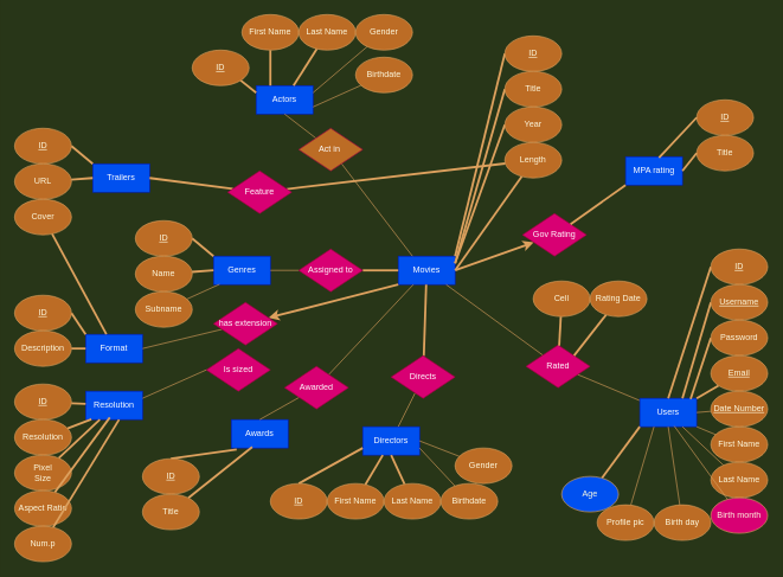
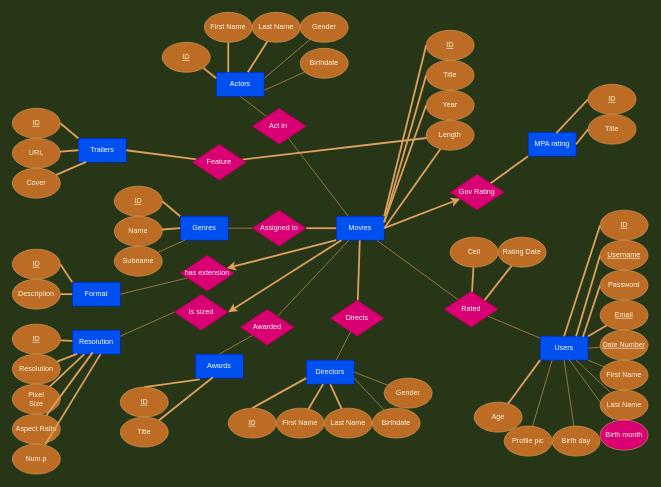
- <mxCell id="55" value="Act in&amp;nbsp;" style="rhombus;whiteSpace=wrap;html=1;fillColor=#bc6c25;strokeColor=#A50040;fontColor=#ffffff;" parent="1" vertex="1"><mxGeometry x="420" y="180" width="90" height="60" as="geometry" /></mxCell>
+ <mxCell id="55" value="Act in&amp;nbsp;" style="rhombus;whiteSpace=wrap;html=1;fillColor=#d80073;strokeColor=#A50040;fontColor=#ffffff;" parent="1" vertex="1"><mxGeometry x="420" y="180" width="90" height="60" as="geometry" /></mxCell>
- <mxCell id="111" value="Gov Rating" style="rhombus;whiteSpace=wrap;html=1;fillColor=#d80073;strokeColor=#A50040;fontColor=#ffffff;" vertex="1" parent="1"><mxGeometry x="735" y="300" width="90" height="60" as="geometry" /></mxCell>
+ <mxCell id="111" value="Gov Rating" style="rhombus;whiteSpace=wrap;html=1;fillColor=#d80073;strokeColor=#A50040;fontColor=#ffffff;" vertex="1" parent="1"><mxGeometry x="750" y="290" width="90" height="60" as="geometry" /></mxCell>
- <mxCell id="104" style="edgeStyle=none;rounded=1;sketch=0;orthogonalLoop=1;jettySize=auto;html=1;fontColor=#FEFAE0;startArrow=none;startFill=0;endArrow=none;endFill=0;strokeColor=#DDA15E;strokeWidth=3;fillColor=#BC6C25;" parent="1" source="105" target="3" edge="1"><mxGeometry relative="1" as="geometry"><mxPoint x="-50" y="370" as="targetPoint" /></mxGeometry></mxCell>
+ <mxCell id="104" style="edgeStyle=none;rounded=1;sketch=0;orthogonalLoop=1;jettySize=auto;html=1;entryX=0.163;entryY=0.988;entryDx=0;entryDy=0;fontColor=#FEFAE0;startArrow=none;startFill=0;endArrow=none;endFill=0;strokeColor=#DDA15E;strokeWidth=3;fillColor=#BC6C25;entryPerimeter=0;" parent="1" source="105" target="2" edge="1"><mxGeometry relative="1" as="geometry"><mxPoint x="-50" y="370" as="targetPoint" /></mxGeometry></mxCell>
+ <mxCell id="125" style="edgeStyle=none;rounded=1;sketch=0;orthogonalLoop=1;jettySize=auto;html=1;fontColor=#FEFAE0;endArrow=none;endFill=0;strokeColor=#DDA15E;strokeWidth=3;fillColor=#BC6C25;startArrow=classic;startFill=1;exitX=1;exitY=0.5;exitDx=0;exitDy=0;" edge="1" parent="1" source="124" target="8"><mxGeometry relative="1" as="geometry"><mxPoint x="387.521" y="456.681" as="sourcePoint" /><mxPoint x="570" y="410" as="targetPoint" /></mxGeometry></mxCell>
- <mxCell id="103" value="Age" style="ellipse;whiteSpace=wrap;html=1;fillColor=#0050ef;strokeColor=#DDA15E;fontColor=#FEFAE0;" parent="1" vertex="1"><mxGeometry x="790" y="670" width="80" height="50" as="geometry" /></mxCell>
+ <mxCell id="103" value="Age" style="ellipse;whiteSpace=wrap;html=1;fillColor=#BC6C25;strokeColor=#DDA15E;fontColor=#FEFAE0;" parent="1" vertex="1"><mxGeometry x="790" y="670" width="80" height="50" as="geometry" /></mxCell>
